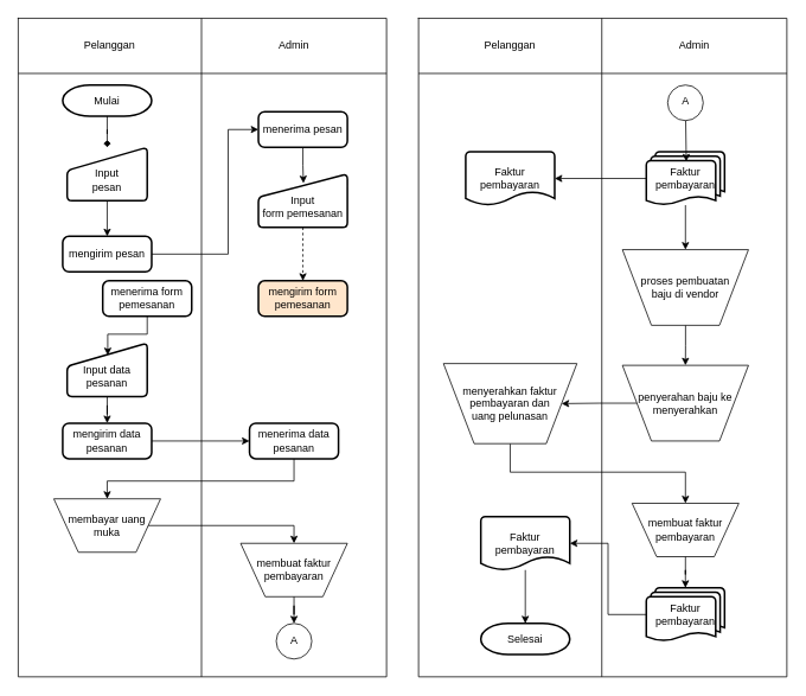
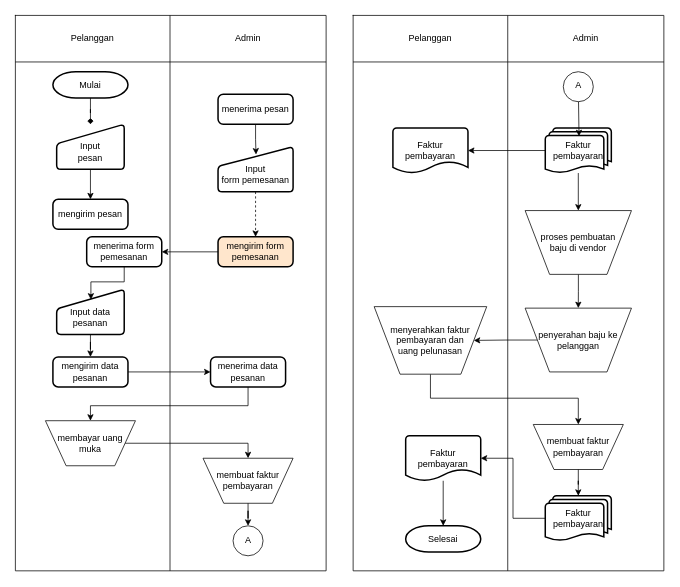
- <mxCell id="12" style="edgeStyle=orthogonalEdgeStyle;rounded=0;orthogonalLoop=1;jettySize=auto;html=1;entryX=0;entryY=0.5;entryDx=0;entryDy=0;" parent="1" source="13" target="14" edge="1"><mxGeometry relative="1" as="geometry"><Array as="points"><mxPoint x="256" y="285" /><mxPoint x="256" y="145" /></Array></mxGeometry></mxCell>
+ <mxCell id="18" style="edgeStyle=orthogonalEdgeStyle;rounded=0;orthogonalLoop=1;jettySize=auto;html=1;entryX=1;entryY=0.5;entryDx=0;entryDy=0;" parent="1" source="19" target="20" edge="1"><mxGeometry relative="1" as="geometry" /></mxCell>
- <mxCell id="49" value="penyerahan baju ke menyerahkan" style="verticalLabelPosition=middle;verticalAlign=middle;html=1;shape=trapezoid;perimeter=trapezoidPerimeter;whiteSpace=wrap;size=0.23;arcSize=10;flipV=1;labelPosition=center;align=center;" parent="1" vertex="1"><mxGeometry x="699.17" y="410" width="141.67" height="85" as="geometry" /></mxCell>
+ <mxCell id="49" value="penyerahan baju ke pelanggan" style="verticalLabelPosition=middle;verticalAlign=middle;html=1;shape=trapezoid;perimeter=trapezoidPerimeter;whiteSpace=wrap;size=0.23;arcSize=10;flipV=1;labelPosition=center;align=center;" parent="1" vertex="1"><mxGeometry x="699.17" y="410" width="141.67" height="85" as="geometry" /></mxCell>
